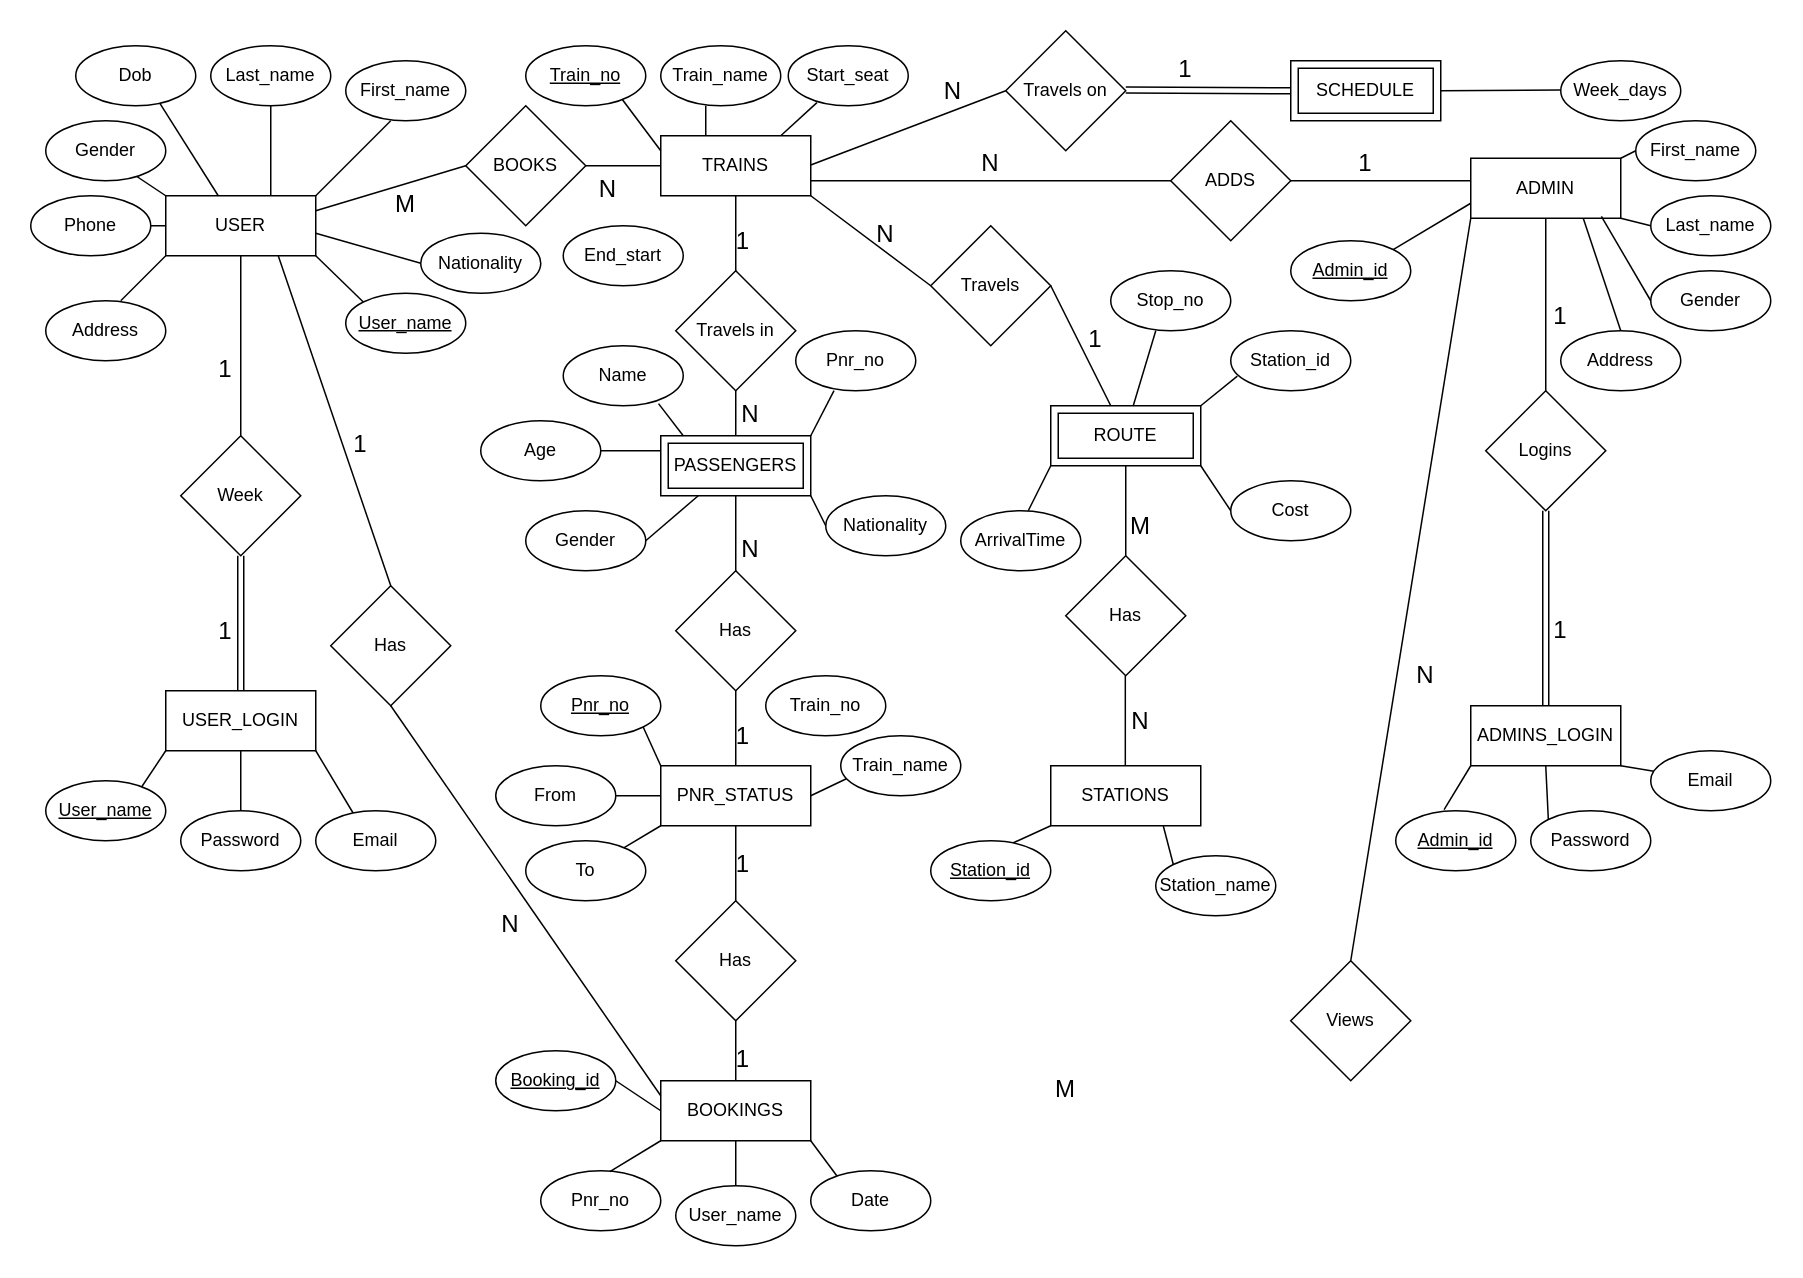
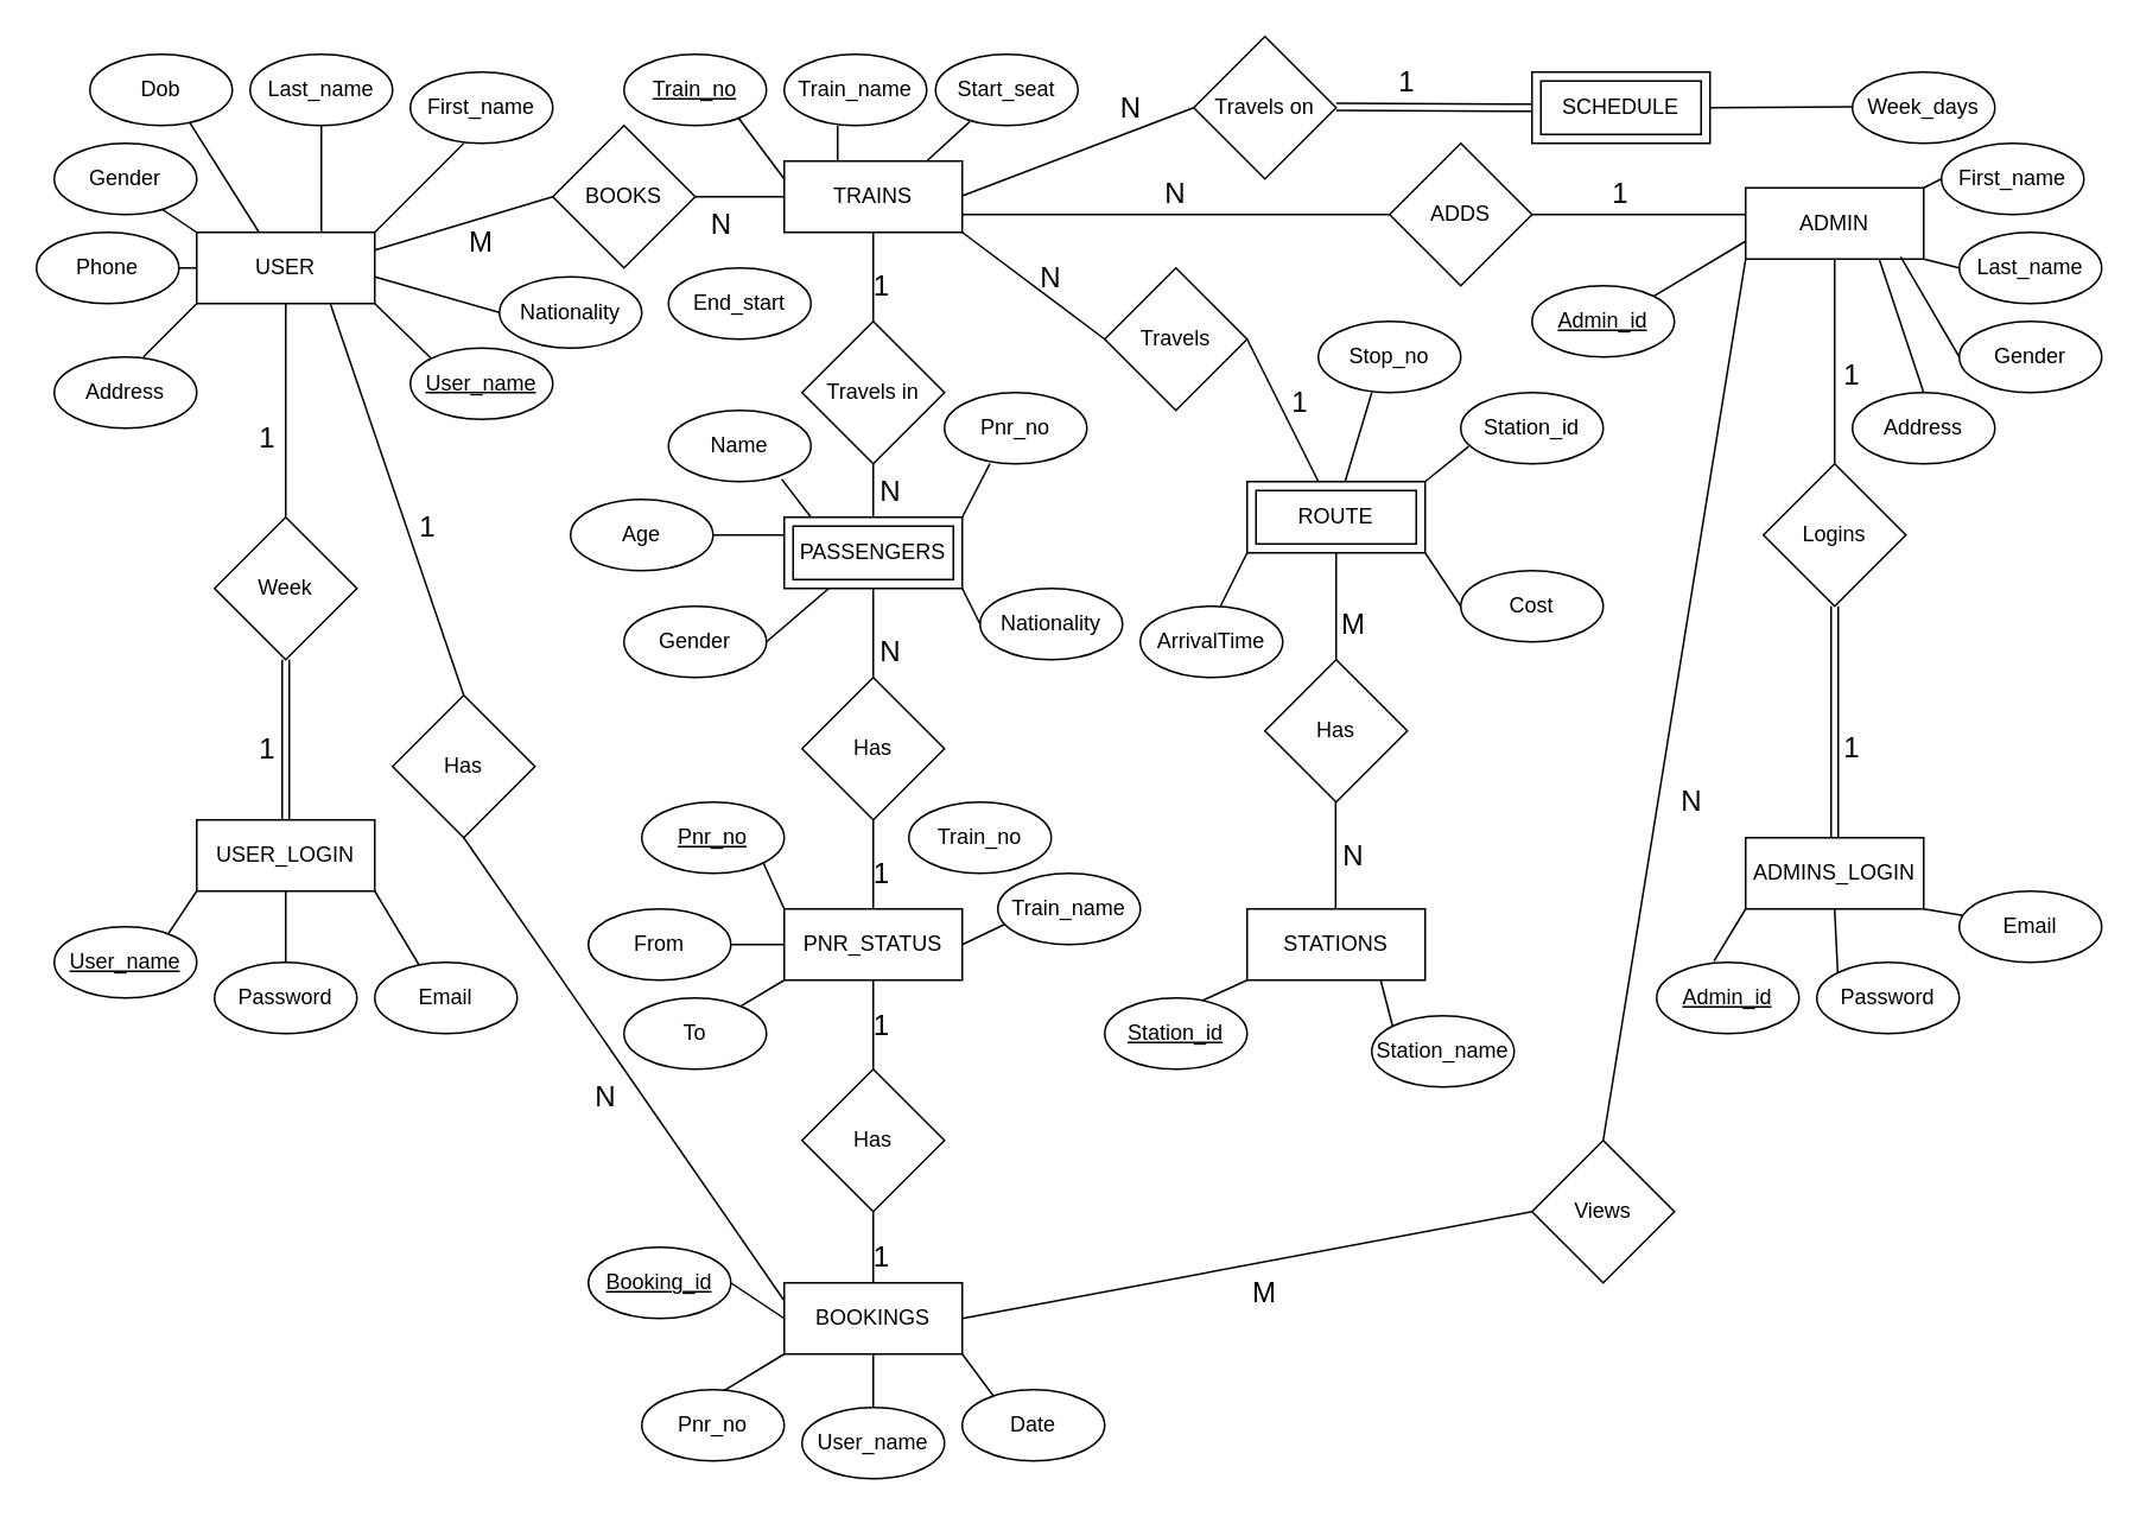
+ <mxCell id="106" value="" style="endArrow=none;html=1;rounded=0;entryX=0;entryY=0.5;entryDx=0;entryDy=0;exitX=1;exitY=0.5;exitDx=0;exitDy=0;" edge="1" parent="1" source="57" target="105"><mxGeometry width="50" height="50" relative="1" as="geometry"><mxPoint x="740" y="780" as="sourcePoint" /><mxPoint x="790" y="730" as="targetPoint" /></mxGeometry></mxCell>
